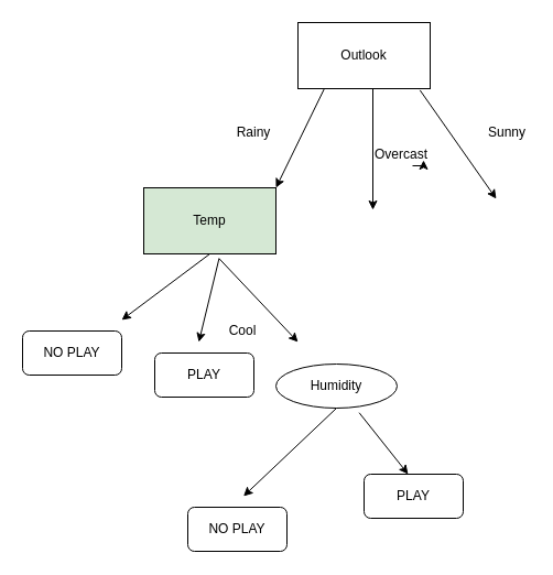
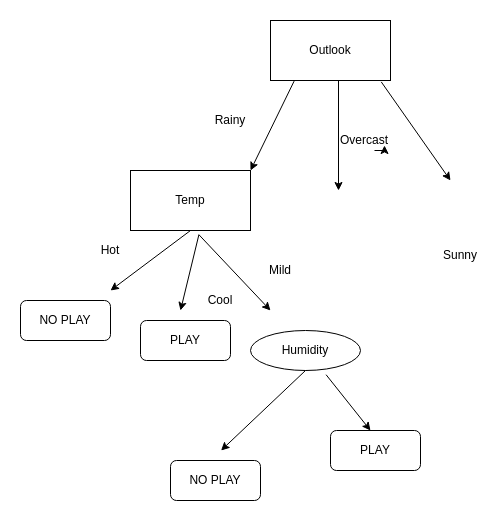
- <mxCell id="8" value="Sunny" style="text;html=1;strokeColor=none;fillColor=none;align=center;verticalAlign=middle;whiteSpace=wrap;rounded=0;" vertex="1" parent="1"><mxGeometry x="440" y="110" width="40" height="20" as="geometry" /></mxCell>
+ <mxCell id="8" value="Sunny" style="text;html=1;strokeColor=none;fillColor=none;align=center;verticalAlign=middle;whiteSpace=wrap;rounded=0;" vertex="1" parent="1"><mxGeometry x="440" y="245" width="40" height="20" as="geometry" /></mxCell>
- <mxCell id="6" value="Temp" style="rounded=0;whiteSpace=wrap;html=1;fillColor=#d5e8d4;" vertex="1" parent="1"><mxGeometry x="130" y="170" width="120" height="60" as="geometry" /></mxCell>
+ <mxCell id="6" value="Temp" style="rounded=0;whiteSpace=wrap;html=1;" vertex="1" parent="1"><mxGeometry x="130" y="170" width="120" height="60" as="geometry" /></mxCell>
+ <mxCell id="14" value="Hot" style="text;html=1;strokeColor=none;fillColor=none;align=center;verticalAlign=middle;whiteSpace=wrap;rounded=0;" vertex="1" parent="1"><mxGeometry x="90" y="240" width="40" height="20" as="geometry" /></mxCell>
+ <mxCell id="16" value="Mild" style="text;html=1;strokeColor=none;fillColor=none;align=center;verticalAlign=middle;whiteSpace=wrap;rounded=0;" vertex="1" parent="1"><mxGeometry x="260" y="260" width="40" height="20" as="geometry" /></mxCell>
